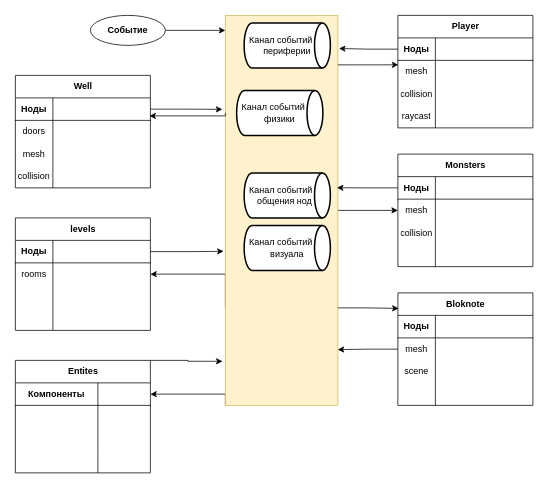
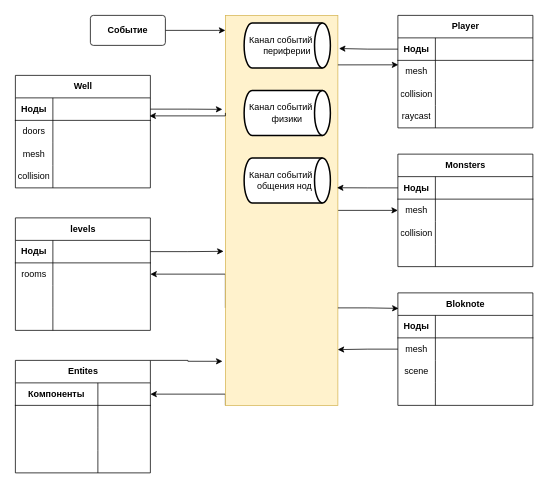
- <mxCell id="3" value="&lt;b&gt;Событие&lt;/b&gt;" style="ellipse;arcSize=10;whiteSpace=wrap;html=1;align=center;" vertex="1" parent="1"><mxGeometry x="120" y="20" width="100" height="40" as="geometry" /></mxCell>
+ <mxCell id="3" value="&lt;b&gt;Событие&lt;/b&gt;" style="rounded=1;arcSize=10;whiteSpace=wrap;html=1;align=center;" vertex="1" parent="1"><mxGeometry x="120" y="20" width="100" height="40" as="geometry" /></mxCell>
- <mxCell id="9" value="Канал событий&amp;nbsp; &amp;nbsp; &amp;nbsp;&lt;div&gt;физики&lt;/div&gt;" style="strokeWidth=2;html=1;shape=mxgraph.flowchart.direct_data;whiteSpace=wrap;" vertex="1" parent="1"><mxGeometry x="315" y="120" width="115" height="60" as="geometry" /></mxCell>
+ <mxCell id="9" value="Канал событий&amp;nbsp; &amp;nbsp; &amp;nbsp;&lt;div&gt;физики&lt;/div&gt;" style="strokeWidth=2;html=1;shape=mxgraph.flowchart.direct_data;whiteSpace=wrap;" vertex="1" parent="1"><mxGeometry x="325" y="120" width="115" height="60" as="geometry" /></mxCell>
- <mxCell id="10" value="Канал событий&amp;nbsp; &amp;nbsp; &amp;nbsp;&lt;div&gt;общения нод&amp;nbsp;&amp;nbsp;&lt;/div&gt;" style="strokeWidth=2;html=1;shape=mxgraph.flowchart.direct_data;whiteSpace=wrap;" vertex="1" parent="1"><mxGeometry x="325" y="230" width="115" height="60" as="geometry" /></mxCell>
+ <mxCell id="10" value="Канал событий&amp;nbsp; &amp;nbsp; &amp;nbsp;&lt;div&gt;общения нод&amp;nbsp;&amp;nbsp;&lt;/div&gt;" style="strokeWidth=2;html=1;shape=mxgraph.flowchart.direct_data;whiteSpace=wrap;" vertex="1" parent="1"><mxGeometry x="325" y="210" width="115" height="60" as="geometry" /></mxCell>
- <mxCell id="11" value="Канал событий&amp;nbsp; &amp;nbsp; &amp;nbsp;&lt;div&gt;визуала&lt;/div&gt;" style="strokeWidth=2;html=1;shape=mxgraph.flowchart.direct_data;whiteSpace=wrap;" vertex="1" parent="1"><mxGeometry x="325" y="300" width="115" height="60" as="geometry" /></mxCell>
